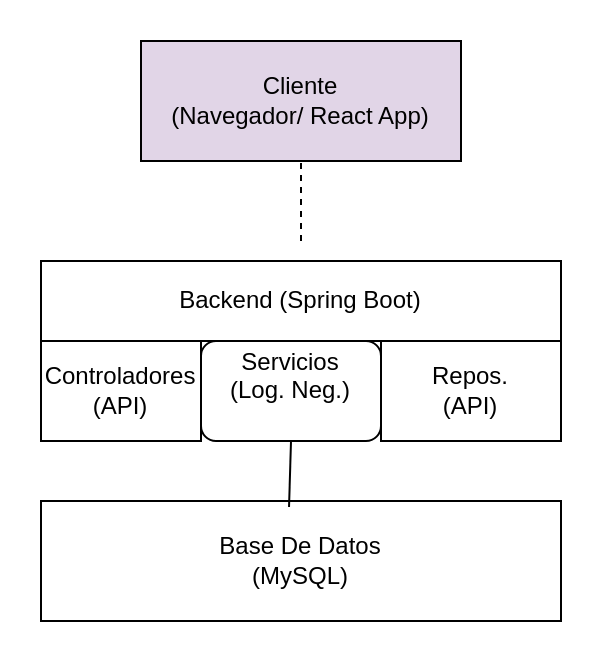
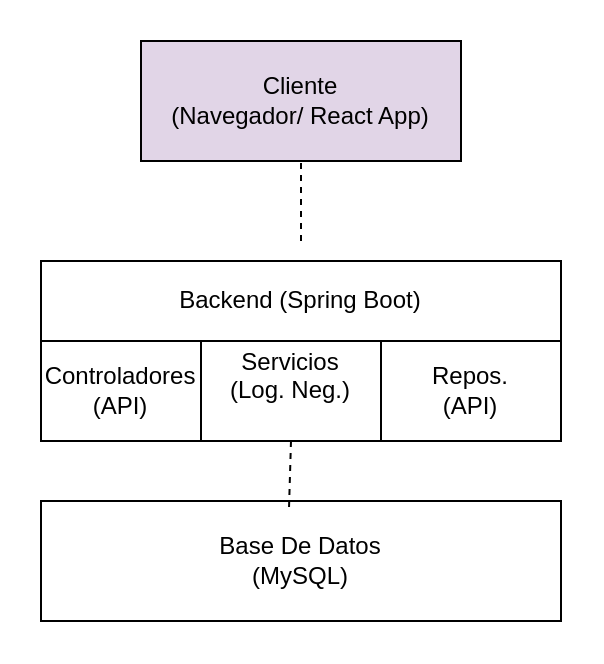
- <mxCell id="6" value="Servicios&lt;br&gt;(Log. Neg.)&lt;div&gt;&lt;br&gt;&lt;/div&gt;" style="whiteSpace=wrap;html=1;rounded=1;" parent="1" vertex="1"><mxGeometry x="100" y="170" width="90" height="50" as="geometry" /></mxCell>
+ <mxCell id="6" value="Servicios&lt;br&gt;(Log. Neg.)&lt;div&gt;&lt;br&gt;&lt;/div&gt;" style="rounded=0;whiteSpace=wrap;html=1;" parent="1" vertex="1"><mxGeometry x="100" y="170" width="90" height="50" as="geometry" /></mxCell>
- <mxCell id="9" value="" style="endArrow=none;dashed=0;html=1;rounded=0;entryX=0.5;entryY=1;entryDx=0;entryDy=0;exitX=0.477;exitY=0.05;exitDx=0;exitDy=0;exitPerimeter=0;" parent="1" source="8" target="6" edge="1"><mxGeometry width="50" height="50" relative="1" as="geometry"><mxPoint x="110" y="290" as="sourcePoint" /><mxPoint x="160" y="240" as="targetPoint" /></mxGeometry></mxCell>
+ <mxCell id="9" value="" style="endArrow=none;dashed=1;html=1;rounded=0;entryX=0.5;entryY=1;entryDx=0;entryDy=0;exitX=0.477;exitY=0.05;exitDx=0;exitDy=0;exitPerimeter=0;" parent="1" source="8" target="6" edge="1"><mxGeometry width="50" height="50" relative="1" as="geometry"><mxPoint x="110" y="290" as="sourcePoint" /><mxPoint x="160" y="240" as="targetPoint" /></mxGeometry></mxCell>
